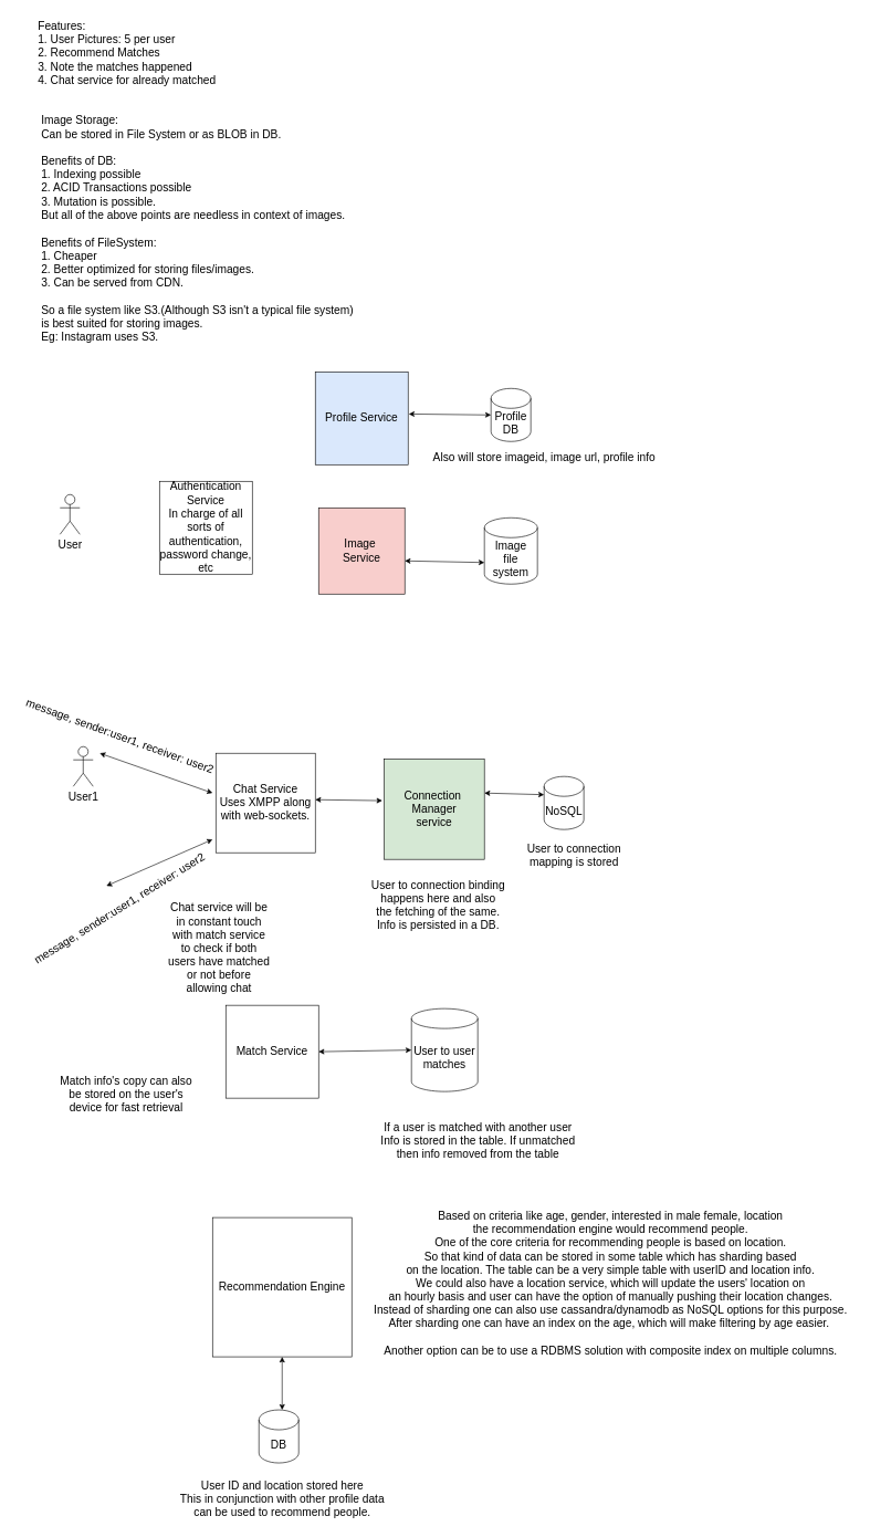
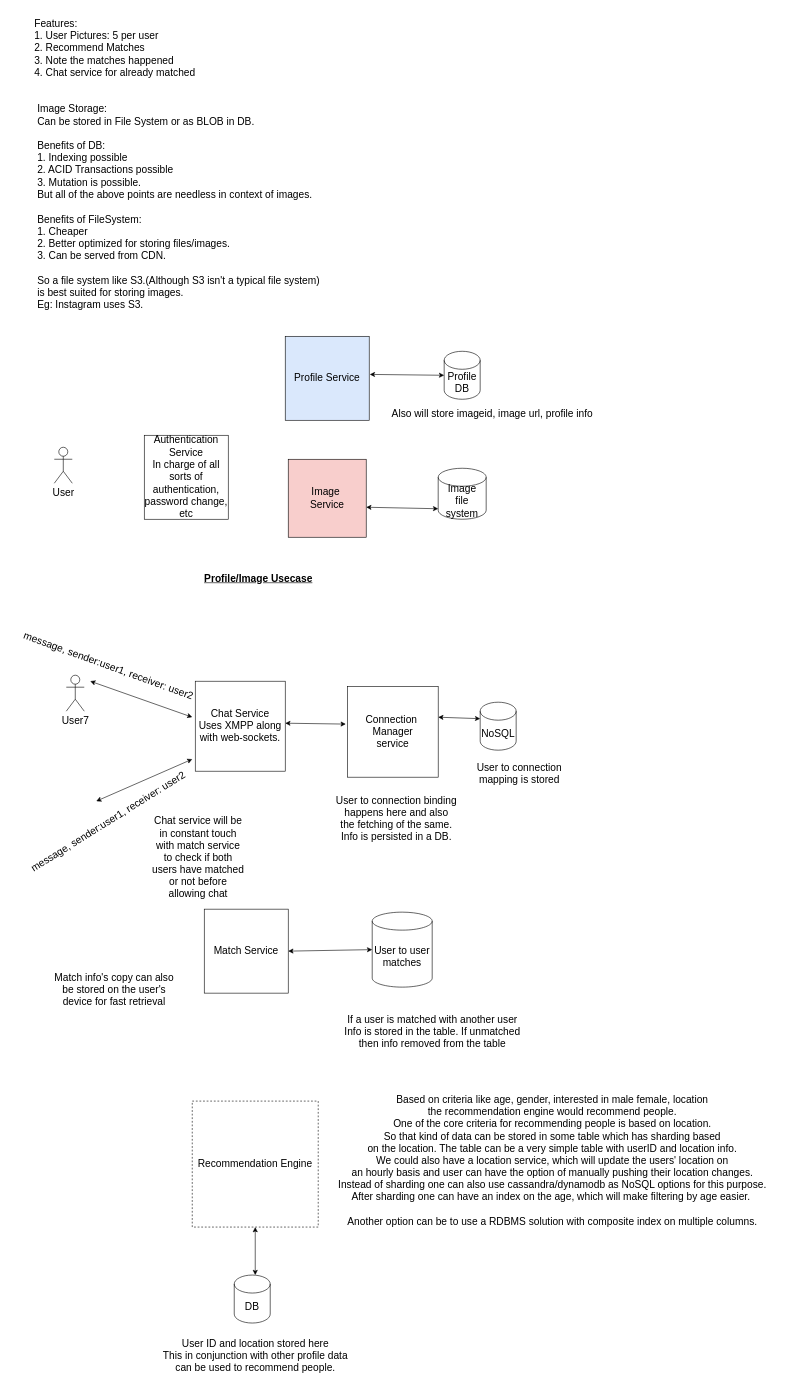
- <mxCell id="10" value="Image&lt;br&gt;file system" style="shape=cylinder3;whiteSpace=wrap;html=1;boundedLbl=1;backgroundOutline=1;size=15;fontSize=17;" vertex="1" parent="1"><mxGeometry x="730" y="780" width="80" height="100" as="geometry" /></mxCell>
+ <mxCell id="10" value="Image&lt;br&gt;file system" style="shape=cylinder3;whiteSpace=wrap;html=1;boundedLbl=1;backgroundOutline=1;size=15;fontSize=17;" vertex="1" parent="1"><mxGeometry x="730" y="780" width="80" height="85" as="geometry" /></mxCell>
+ <mxCell id="14" value="&lt;b&gt;&lt;u&gt;Profile/Image Usecase&lt;/u&gt;&lt;/b&gt;" style="text;html=1;align=center;verticalAlign=middle;resizable=0;points=[];autosize=1;strokeColor=none;fillColor=none;fontSize=17;" vertex="1" parent="1"><mxGeometry x="330" y="950" width="200" height="30" as="geometry" /></mxCell>
- <mxCell id="13" value="User1" style="shape=umlActor;verticalLabelPosition=bottom;verticalAlign=top;html=1;outlineConnect=0;fontSize=17;" vertex="1" parent="1"><mxGeometry x="110" y="1125" width="30" height="60" as="geometry" /></mxCell>
+ <mxCell id="13" value="User7" style="shape=umlActor;verticalLabelPosition=bottom;verticalAlign=top;html=1;outlineConnect=0;fontSize=17;" vertex="1" parent="1"><mxGeometry x="110" y="1125" width="30" height="60" as="geometry" /></mxCell>
- <mxCell id="21" value="NoSQL" style="shape=cylinder3;whiteSpace=wrap;html=1;boundedLbl=1;backgroundOutline=1;size=15;fontSize=17;" vertex="1" parent="1"><mxGeometry x="820" y="1170" width="60" height="80" as="geometry" /></mxCell>
+ <mxCell id="21" value="NoSQL" style="shape=cylinder3;whiteSpace=wrap;html=1;boundedLbl=1;backgroundOutline=1;size=15;fontSize=17;" vertex="1" parent="1"><mxGeometry x="800" y="1170" width="60" height="80" as="geometry" /></mxCell>
- <mxCell id="20" value="Connection&amp;nbsp;&lt;br&gt;Manager&lt;br&gt;service" style="whiteSpace=wrap;html=1;aspect=fixed;fontSize=17;fillColor=#d5e8d4;" vertex="1" parent="1"><mxGeometry x="579" y="1144" width="151" height="151" as="geometry" /></mxCell>
+ <mxCell id="20" value="Connection&amp;nbsp;&lt;br&gt;Manager&lt;br&gt;service" style="whiteSpace=wrap;html=1;aspect=fixed;fontSize=17;" vertex="1" parent="1"><mxGeometry x="579" y="1144" width="151" height="151" as="geometry" /></mxCell>
- <mxCell id="32" value="Recommendation Engine" style="whiteSpace=wrap;html=1;aspect=fixed;fontSize=17;" vertex="1" parent="1"><mxGeometry x="320" y="1835" width="210" height="210" as="geometry" /></mxCell>
+ <mxCell id="32" value="Recommendation Engine" style="whiteSpace=wrap;html=1;aspect=fixed;fontSize=17;dashed=1;" vertex="1" parent="1"><mxGeometry x="320" y="1835" width="210" height="210" as="geometry" /></mxCell>
